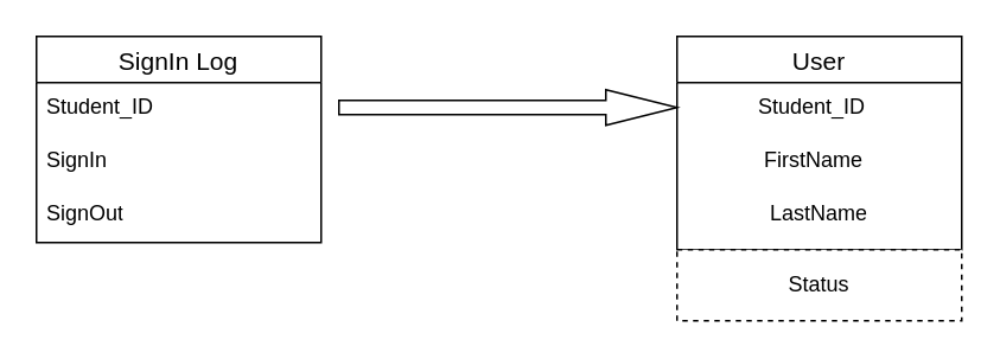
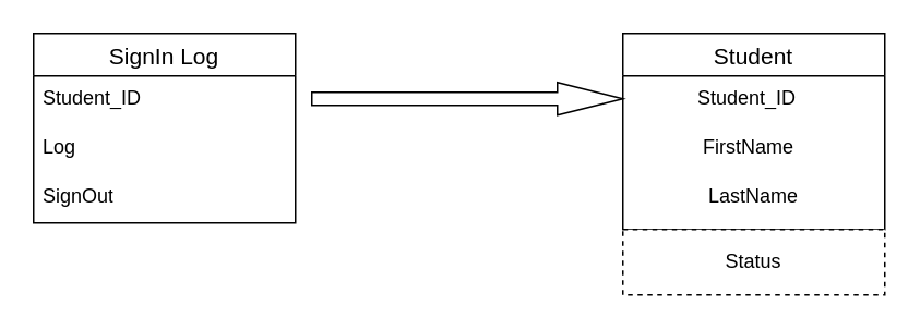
- <mxCell id="6" value="User" style="swimlane;fontStyle=0;childLayout=stackLayout;horizontal=1;startSize=26;horizontalStack=0;resizeParent=1;resizeParentMax=0;resizeLast=0;collapsible=1;marginBottom=0;align=center;fontSize=14;" vertex="1" parent="1"><mxGeometry x="380" y="20" width="160" height="120" as="geometry" /></mxCell>
+ <mxCell id="6" value="Student" style="swimlane;fontStyle=0;childLayout=stackLayout;horizontal=1;startSize=26;horizontalStack=0;resizeParent=1;resizeParentMax=0;resizeLast=0;collapsible=1;marginBottom=0;align=center;fontSize=14;" vertex="1" parent="1"><mxGeometry x="380" y="20" width="160" height="120" as="geometry" /></mxCell>
- <mxCell id="4" value="SignIn" style="text;strokeColor=none;fillColor=none;spacingLeft=4;spacingRight=4;overflow=hidden;rotatable=0;points=[[0,0.5],[1,0.5]];portConstraint=eastwest;fontSize=12;whiteSpace=wrap;html=1;" vertex="1" parent="2"><mxGeometry y="56" width="160" height="30" as="geometry" /></mxCell>
+ <mxCell id="4" value="Log" style="text;strokeColor=none;fillColor=none;spacingLeft=4;spacingRight=4;overflow=hidden;rotatable=0;points=[[0,0.5],[1,0.5]];portConstraint=eastwest;fontSize=12;whiteSpace=wrap;html=1;" vertex="1" parent="2"><mxGeometry y="56" width="160" height="30" as="geometry" /></mxCell>
